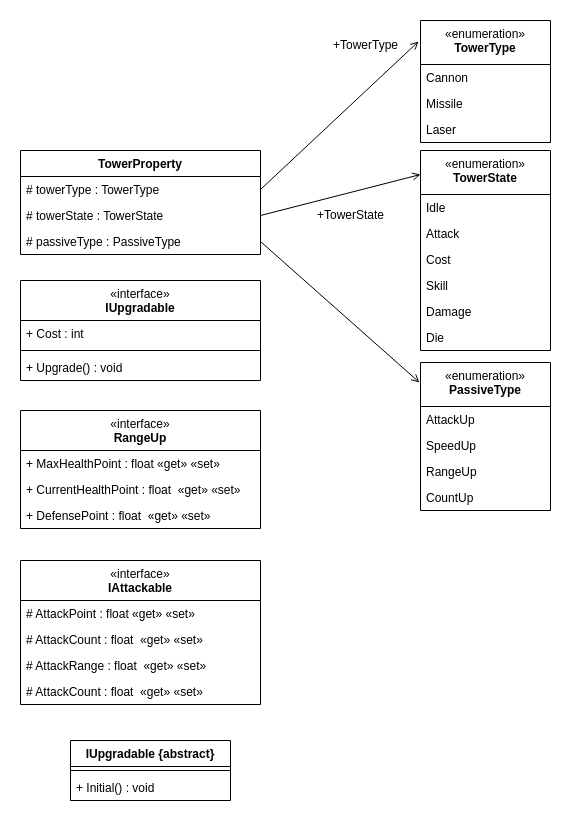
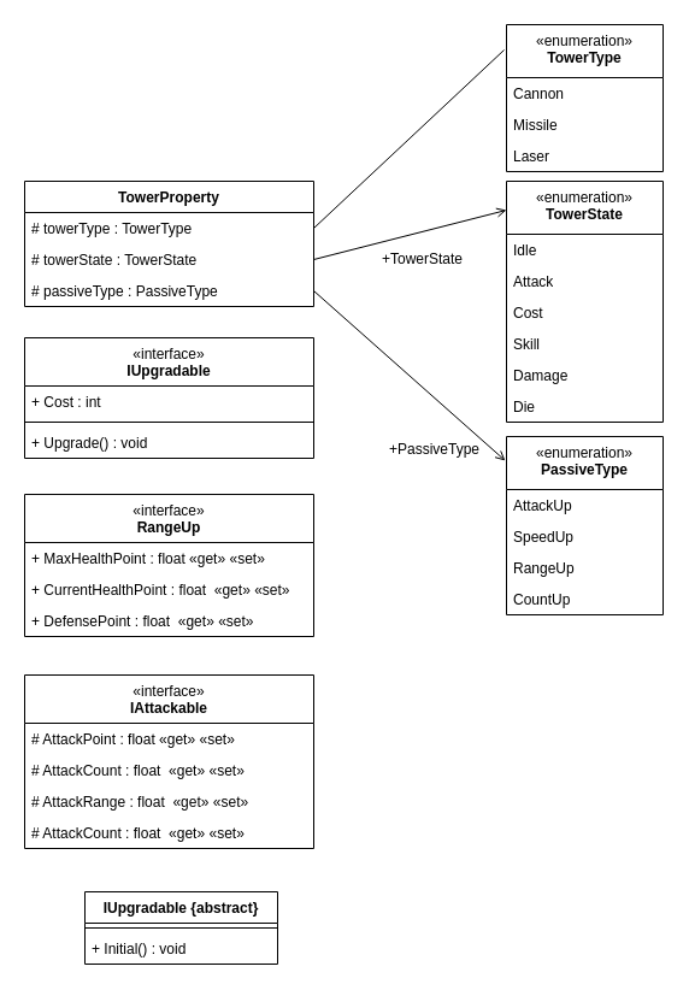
- <mxCell id="29" style="rounded=0;orthogonalLoop=1;jettySize=auto;html=1;entryX=-0.015;entryY=0.172;entryDx=0;entryDy=0;exitX=1;exitY=0.5;exitDx=0;exitDy=0;entryPerimeter=0;endArrow=open;endFill=0;" edge="1" parent="1" source="6" target="13"><mxGeometry relative="1" as="geometry" /></mxCell>
+ <mxCell id="29" style="rounded=0;orthogonalLoop=1;jettySize=auto;html=1;entryX=-0.015;entryY=0.172;entryDx=0;entryDy=0;exitX=1;exitY=0.5;exitDx=0;exitDy=0;entryPerimeter=0;endArrow=none;endFill=0;" edge="1" parent="1" source="6" target="13"><mxGeometry relative="1" as="geometry" /></mxCell>
- <mxCell id="32" value="+TowerType" style="text;html=1;align=center;verticalAlign=middle;resizable=0;points=[];autosize=1;strokeColor=none;fillColor=none;" vertex="1" parent="1"><mxGeometry x="320" y="30" width="90" height="30" as="geometry" /></mxCell>
+ <mxCell id="34" value="+PassiveType" style="text;html=1;align=center;verticalAlign=middle;resizable=0;points=[];autosize=1;strokeColor=none;fillColor=none;" vertex="1" parent="1"><mxGeometry x="310" y="358" width="100" height="30" as="geometry" /></mxCell>
